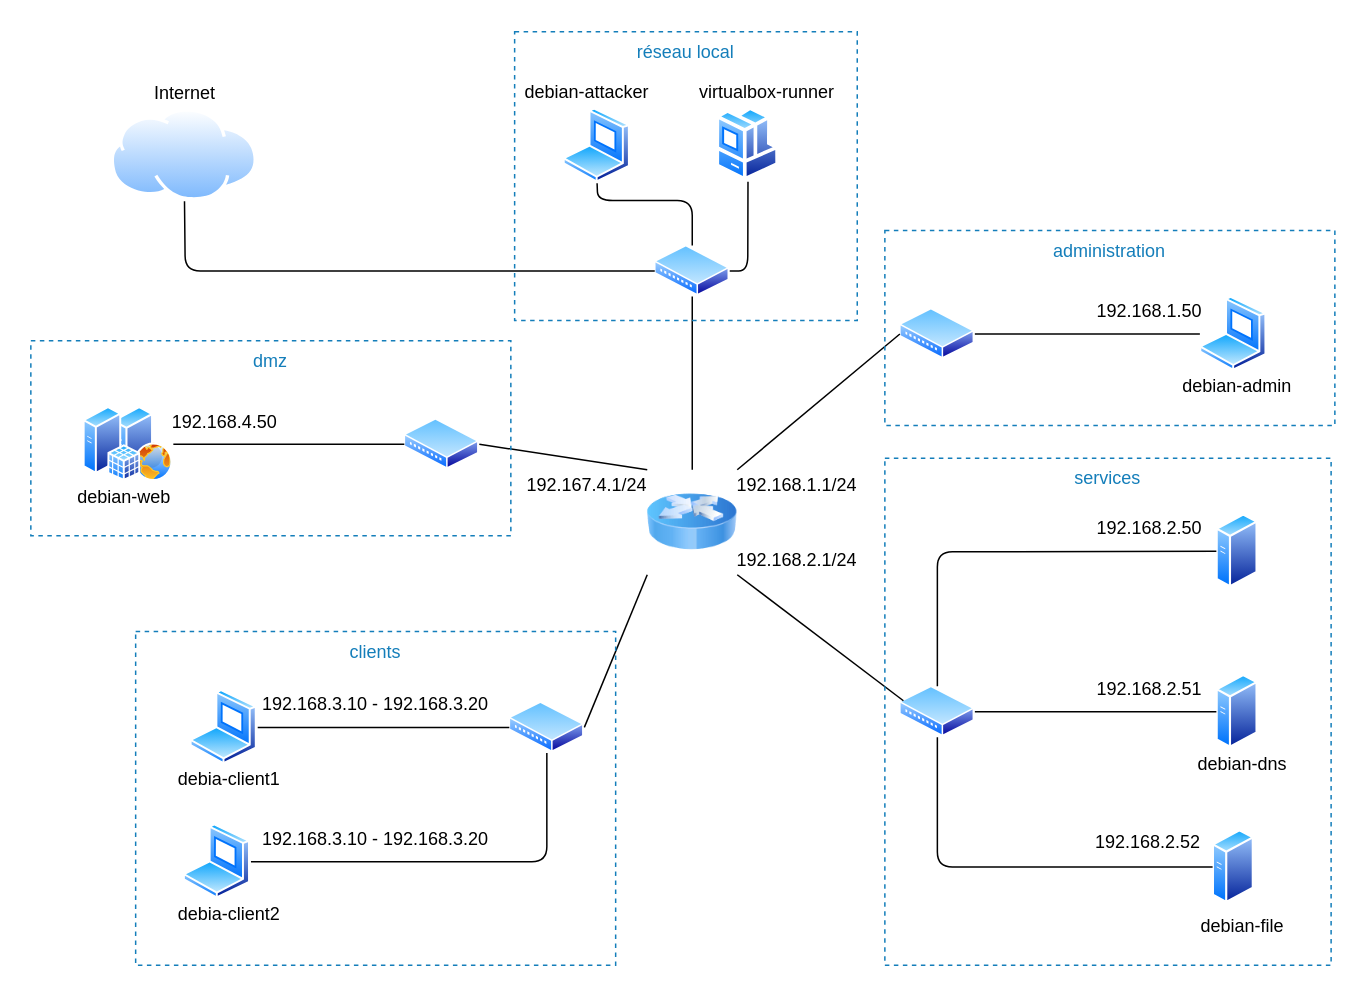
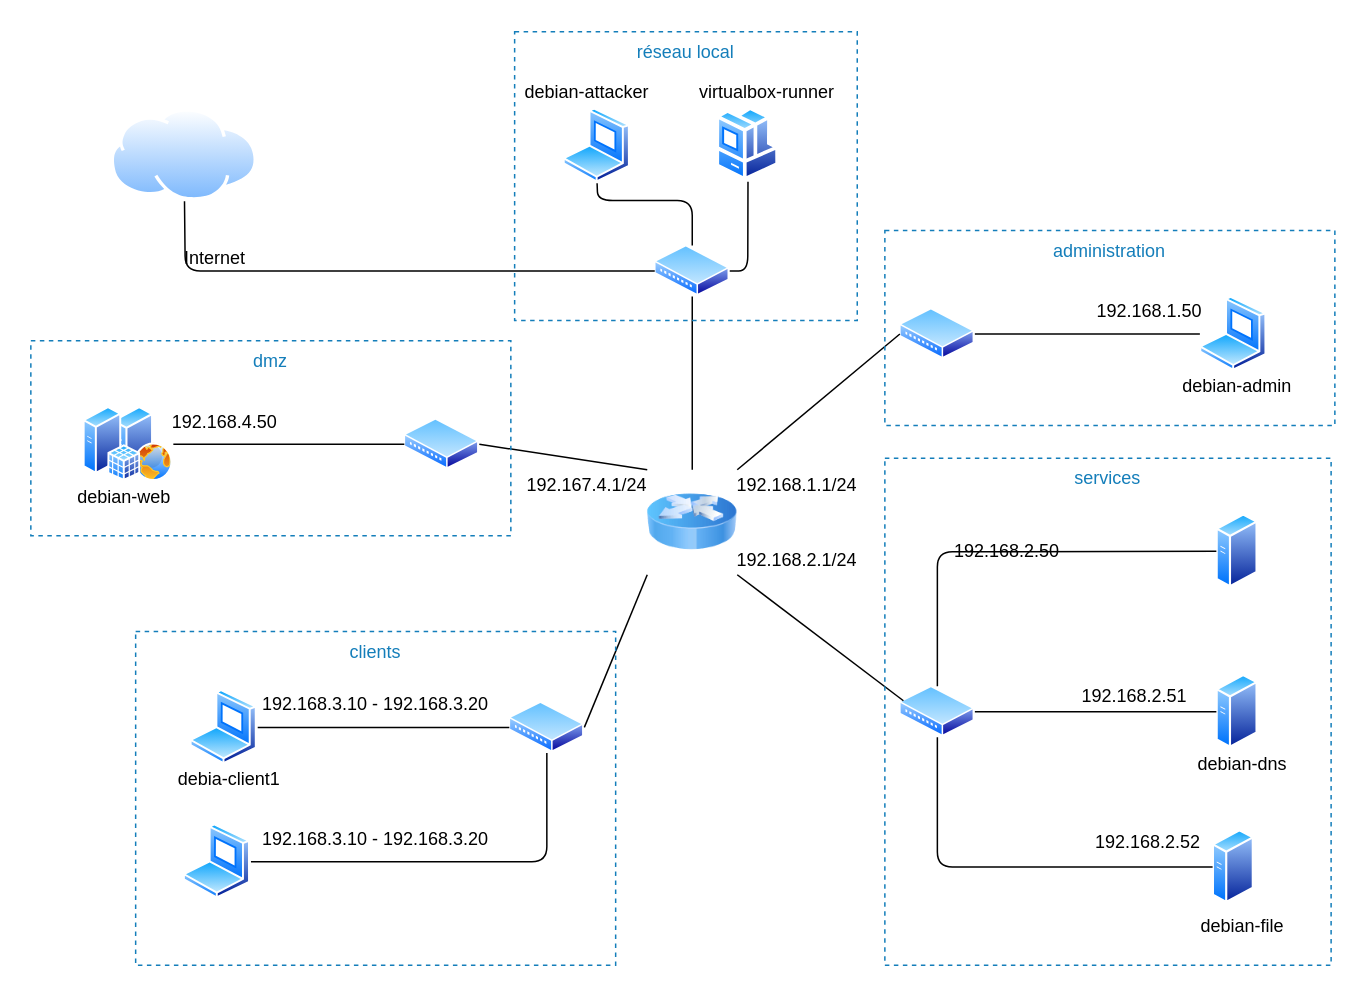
- <mxCell id="38" value="Internet" style="text;html=1;strokeColor=none;fillColor=none;align=center;verticalAlign=middle;whiteSpace=wrap;rounded=0;" parent="1" vertex="1"><mxGeometry x="102.5" y="51.5" width="40" height="20" as="geometry" /></mxCell>
+ <mxCell id="38" value="Internet" style="text;html=1;strokeColor=none;fillColor=none;align=center;verticalAlign=middle;whiteSpace=wrap;rounded=0;" parent="1" vertex="1"><mxGeometry x="122.5" y="161.5" width="40" height="20" as="geometry" /></mxCell>
- <mxCell id="23" value="192.168.2.50" style="text;html=1;strokeColor=none;fillColor=none;align=center;verticalAlign=middle;whiteSpace=wrap;rounded=0;" parent="1" vertex="1"><mxGeometry x="725.66" y="341.75" width="80" height="20" as="geometry" /></mxCell>
+ <mxCell id="23" value="192.168.2.50" style="text;html=1;strokeColor=none;fillColor=none;align=center;verticalAlign=middle;whiteSpace=wrap;rounded=0;" parent="1" vertex="1"><mxGeometry x="630.66" y="356.75" width="80" height="20" as="geometry" /></mxCell>
- <mxCell id="24" value="192.168.2.51" style="text;html=1;strokeColor=none;fillColor=none;align=center;verticalAlign=middle;whiteSpace=wrap;rounded=0;" parent="1" vertex="1"><mxGeometry x="725.66" y="448.75" width="80" height="20" as="geometry" /></mxCell>
+ <mxCell id="24" value="192.168.2.51" style="text;html=1;strokeColor=none;fillColor=none;align=center;verticalAlign=middle;whiteSpace=wrap;rounded=0;" parent="1" vertex="1"><mxGeometry x="715.66" y="453.75" width="80" height="20" as="geometry" /></mxCell>
- <mxCell id="47" value="debia-client2" style="text;html=1;strokeColor=none;fillColor=none;align=center;verticalAlign=middle;whiteSpace=wrap;rounded=0;" parent="1" vertex="1"><mxGeometry x="111.19" y="598.75" width="82.5" height="20" as="geometry" /></mxCell>
